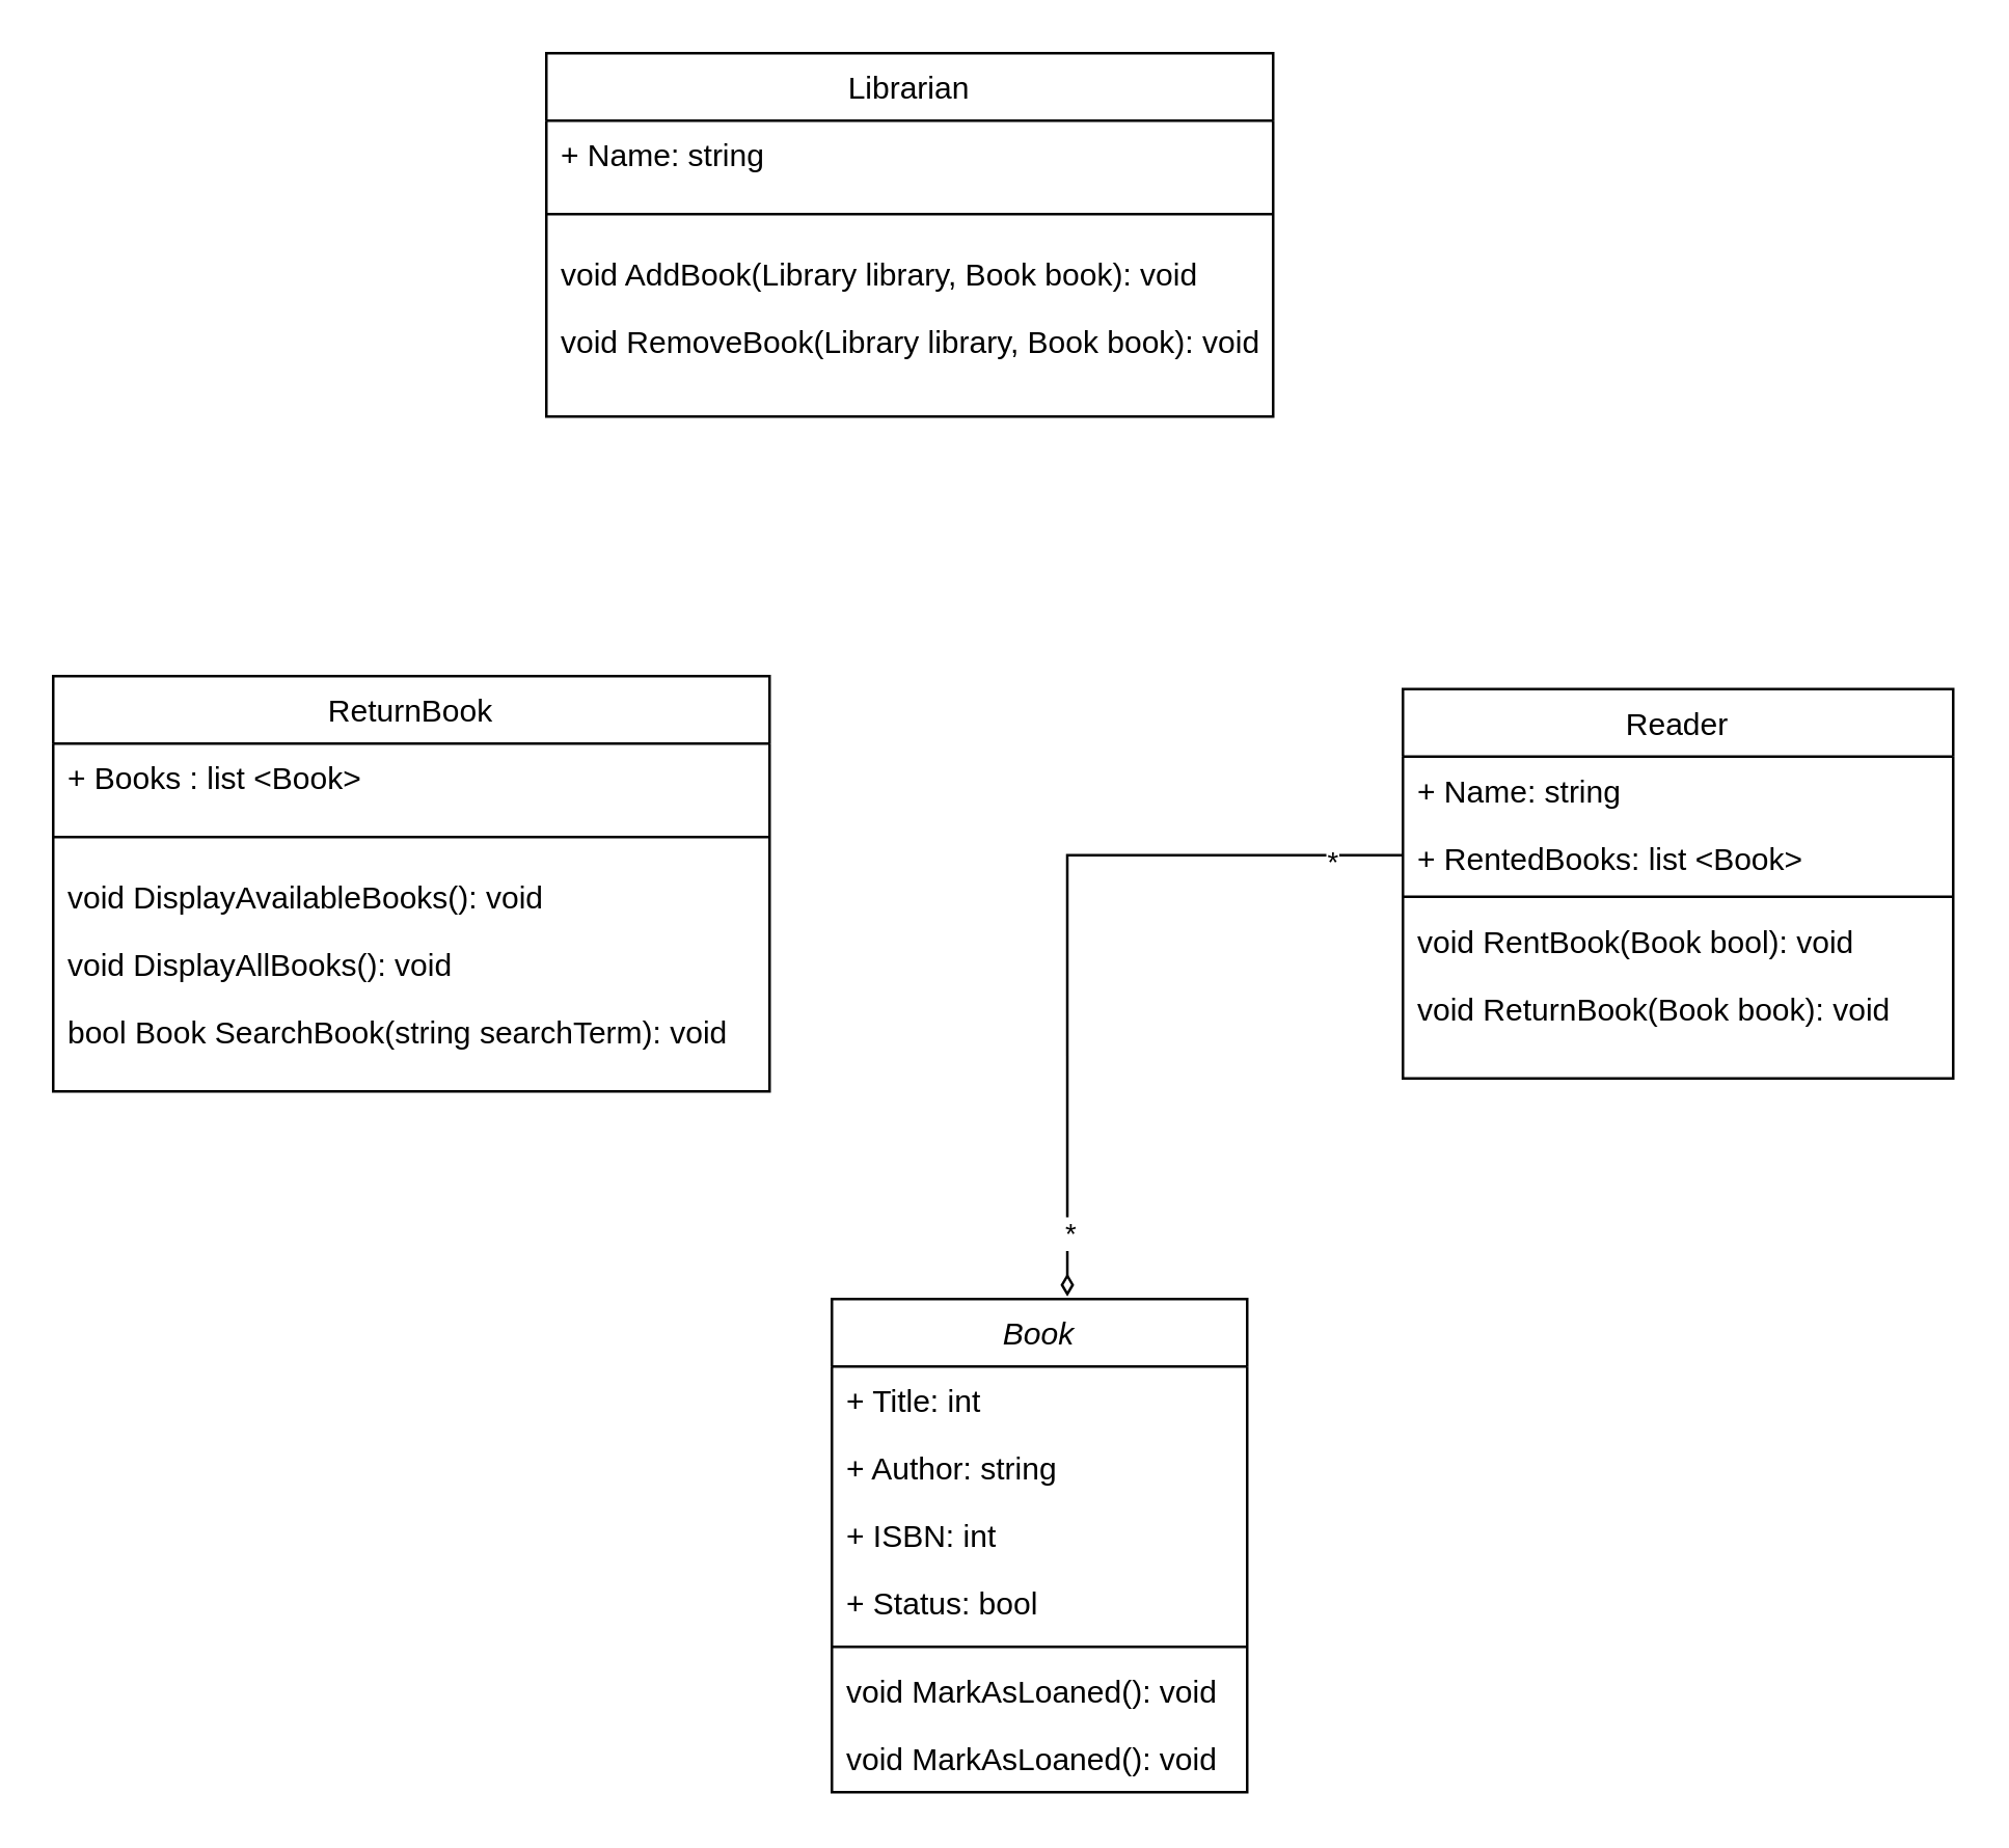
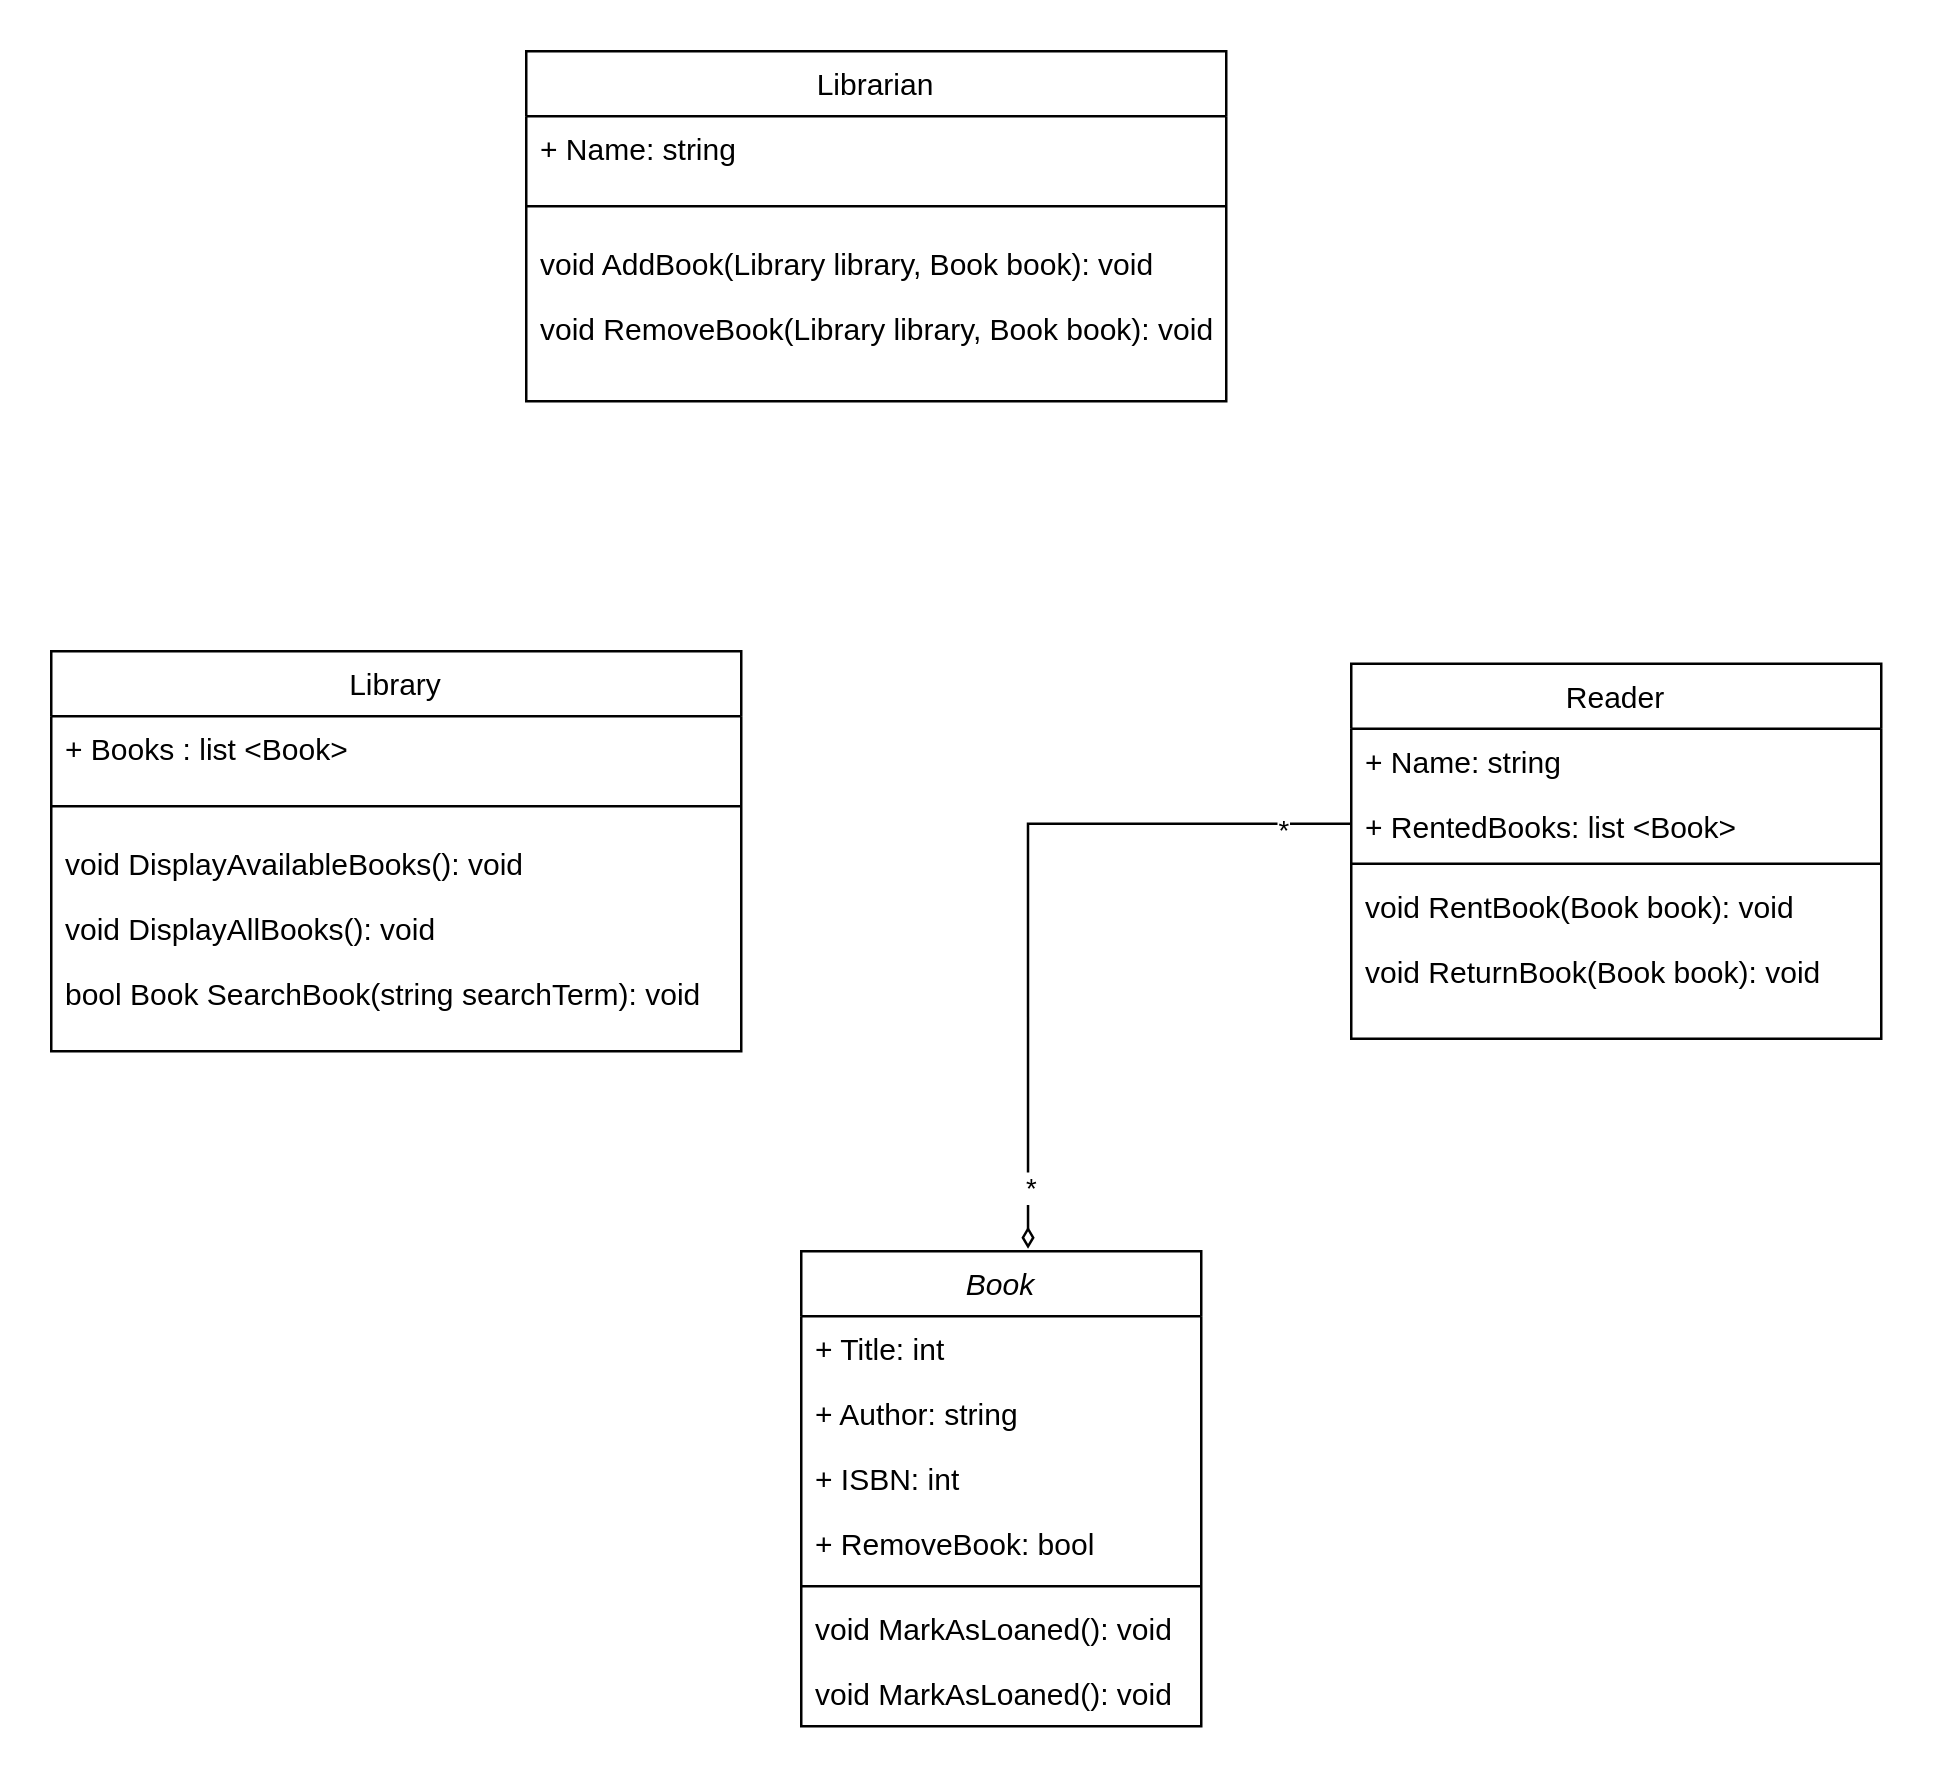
- <mxCell id="21" value="ReturnBook" style="swimlane;fontStyle=0;align=center;verticalAlign=top;childLayout=stackLayout;horizontal=1;startSize=26;horizontalStack=0;resizeParent=1;resizeLast=0;collapsible=1;marginBottom=0;rounded=0;shadow=0;strokeWidth=1;" vertex="1" parent="1"><mxGeometry x="20" y="260" width="276" height="160" as="geometry"><mxRectangle x="550" y="140" width="160" height="26" as="alternateBounds" /></mxGeometry></mxCell>
+ <mxCell id="21" value="Library" style="swimlane;fontStyle=0;align=center;verticalAlign=top;childLayout=stackLayout;horizontal=1;startSize=26;horizontalStack=0;resizeParent=1;resizeLast=0;collapsible=1;marginBottom=0;rounded=0;shadow=0;strokeWidth=1;" vertex="1" parent="1"><mxGeometry x="20" y="260" width="276" height="160" as="geometry"><mxRectangle x="550" y="140" width="160" height="26" as="alternateBounds" /></mxGeometry></mxCell>
- <mxCell id="14" value="void RentBook(Book bool): void" style="text;align=left;verticalAlign=top;spacingLeft=4;spacingRight=4;overflow=hidden;rotatable=0;points=[[0,0.5],[1,0.5]];portConstraint=eastwest;" vertex="1" parent="10"><mxGeometry y="84" width="212" height="26" as="geometry" /></mxCell>
+ <mxCell id="14" value="void RentBook(Book book): void" style="text;align=left;verticalAlign=top;spacingLeft=4;spacingRight=4;overflow=hidden;rotatable=0;points=[[0,0.5],[1,0.5]];portConstraint=eastwest;" vertex="1" parent="10"><mxGeometry y="84" width="212" height="26" as="geometry" /></mxCell>
- <mxCell id="6" value="+ Status: bool " style="text;align=left;verticalAlign=top;spacingLeft=4;spacingRight=4;overflow=hidden;rotatable=0;points=[[0,0.5],[1,0.5]];portConstraint=eastwest;rounded=0;shadow=0;html=0;" vertex="1" parent="2"><mxGeometry y="104" width="160" height="26" as="geometry" /></mxCell>
+ <mxCell id="6" value="+ RemoveBook: bool " style="text;align=left;verticalAlign=top;spacingLeft=4;spacingRight=4;overflow=hidden;rotatable=0;points=[[0,0.5],[1,0.5]];portConstraint=eastwest;rounded=0;shadow=0;html=0;" vertex="1" parent="2"><mxGeometry y="104" width="160" height="26" as="geometry" /></mxCell>
